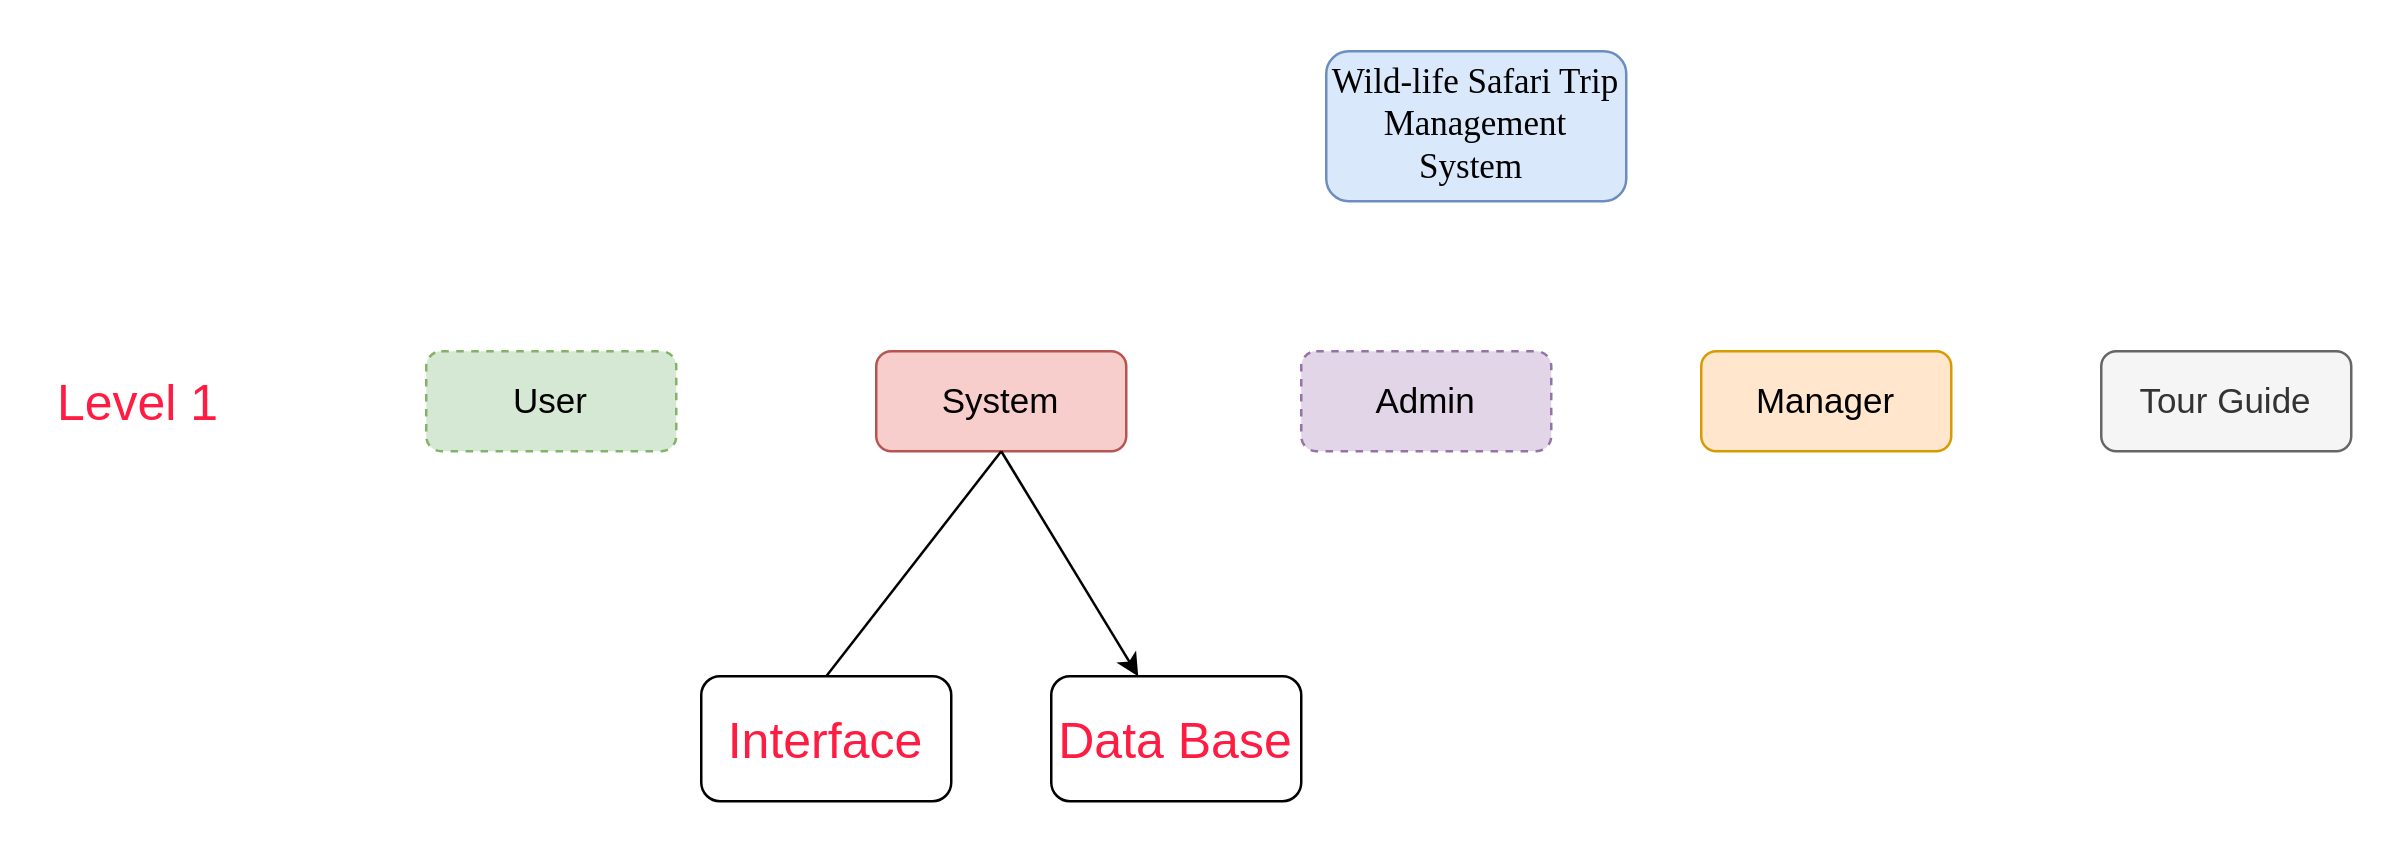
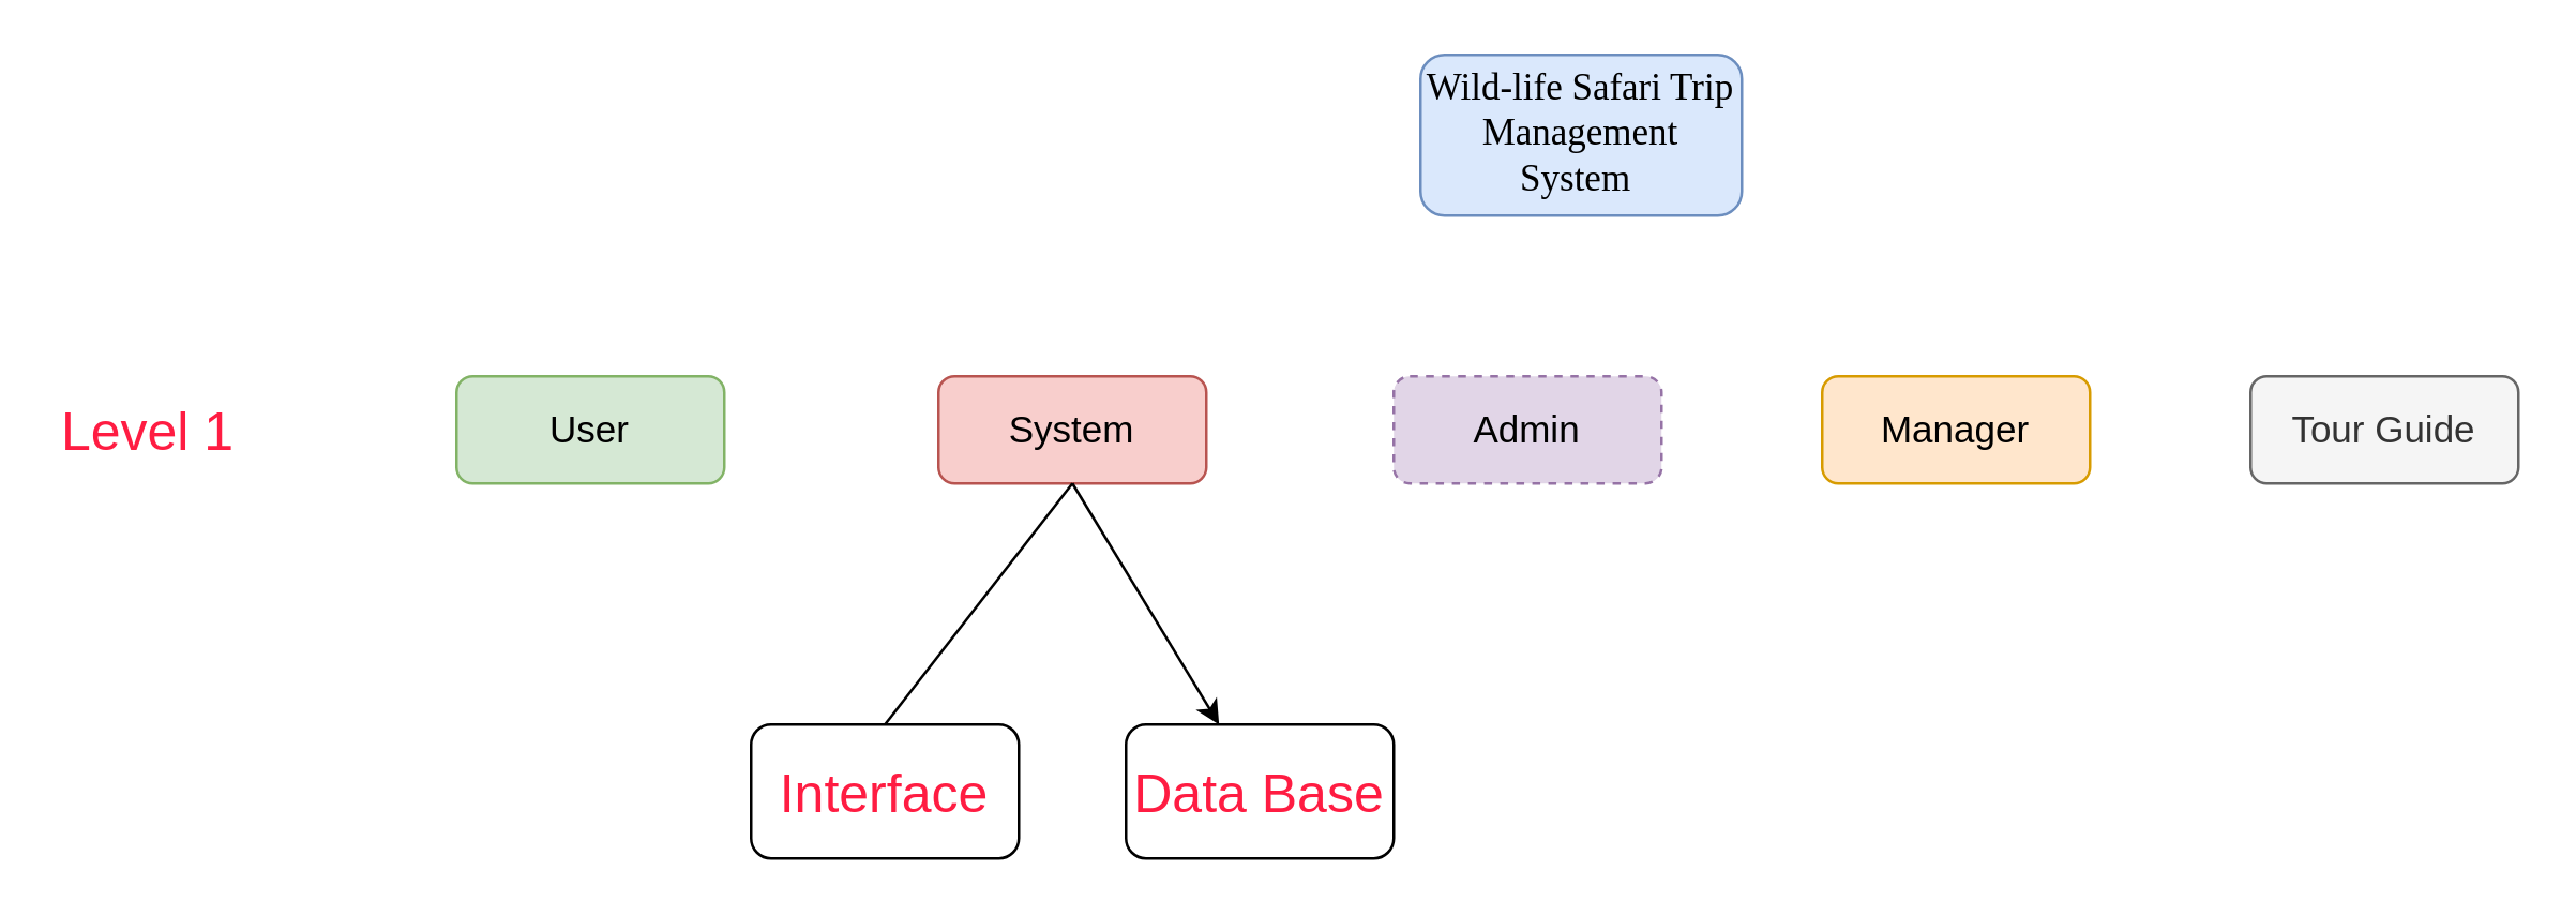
- <mxCell id="3" value="User" style="rounded=1;whiteSpace=wrap;html=1;fontSize=14;fillColor=#d5e8d4;strokeColor=#82b366;dashed=1;" vertex="1" parent="1"><mxGeometry x="170" y="140" width="100" height="40" as="geometry" /></mxCell>
+ <mxCell id="3" value="User" style="rounded=1;whiteSpace=wrap;html=1;fontSize=14;fillColor=#d5e8d4;strokeColor=#82b366;" vertex="1" parent="1"><mxGeometry x="170" y="140" width="100" height="40" as="geometry" /></mxCell>
